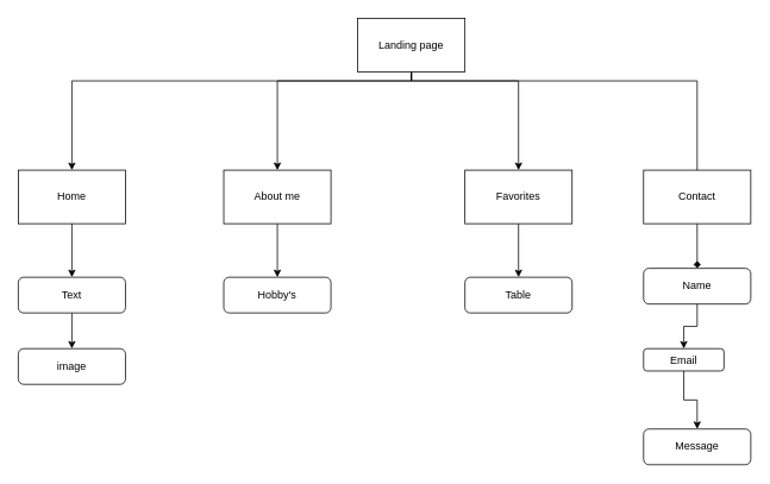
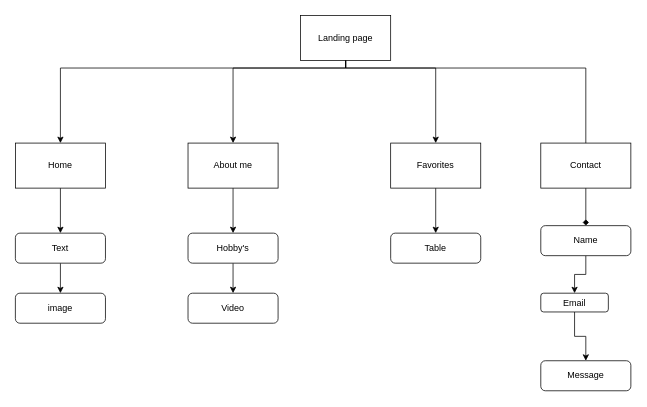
+ <mxCell id="18" value="" style="edgeStyle=orthogonalEdgeStyle;rounded=0;orthogonalLoop=1;jettySize=auto;html=1;" edge="1" parent="1" source="19" target="20"><mxGeometry relative="1" as="geometry" /></mxCell>
+ <mxCell id="20" value="Video" style="rounded=1;whiteSpace=wrap;html=1;" vertex="1" parent="1"><mxGeometry x="250" y="390" width="120" height="40" as="geometry" /></mxCell>
